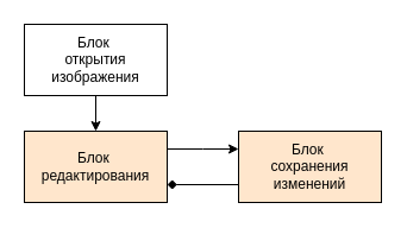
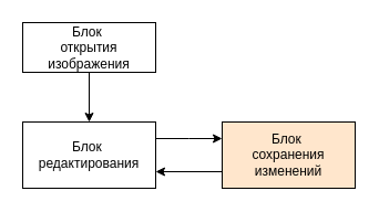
- <mxCell id="3" value="Блок&amp;nbsp;&lt;br&gt;открытия изображения" style="rounded=0;whiteSpace=wrap;html=1;" vertex="1" parent="1"><mxGeometry x="20" y="20" width="120" height="60" as="geometry" /></mxCell>
+ <mxCell id="3" value="Блок&amp;nbsp;&lt;br&gt;открытия изображения" style="rounded=0;whiteSpace=wrap;html=1;" vertex="1" parent="1"><mxGeometry x="20" y="20" width="120" height="45" as="geometry" /></mxCell>
- <mxCell id="5" value="Блок&amp;nbsp;&lt;br&gt;редактирования" style="rounded=0;whiteSpace=wrap;html=1;fillColor=#ffe6cc;" vertex="1" parent="1"><mxGeometry x="20" y="110" width="120" height="60" as="geometry" /></mxCell>
+ <mxCell id="5" value="Блок&amp;nbsp;&lt;br&gt;редактирования" style="rounded=0;whiteSpace=wrap;html=1;" vertex="1" parent="1"><mxGeometry x="20" y="110" width="120" height="60" as="geometry" /></mxCell>
- <mxCell id="6" style="edgeStyle=orthogonalEdgeStyle;rounded=0;orthogonalLoop=1;jettySize=auto;html=1;exitX=0;exitY=0.75;exitDx=0;exitDy=0;entryX=1;entryY=0.75;entryDx=0;entryDy=0;endArrow=diamond;" edge="1" parent="1" source="7" target="5"><mxGeometry relative="1" as="geometry" /></mxCell>
+ <mxCell id="6" style="edgeStyle=orthogonalEdgeStyle;rounded=0;orthogonalLoop=1;jettySize=auto;html=1;exitX=0;exitY=0.75;exitDx=0;exitDy=0;entryX=1;entryY=0.75;entryDx=0;entryDy=0;" edge="1" parent="1" source="7" target="5"><mxGeometry relative="1" as="geometry" /></mxCell>
